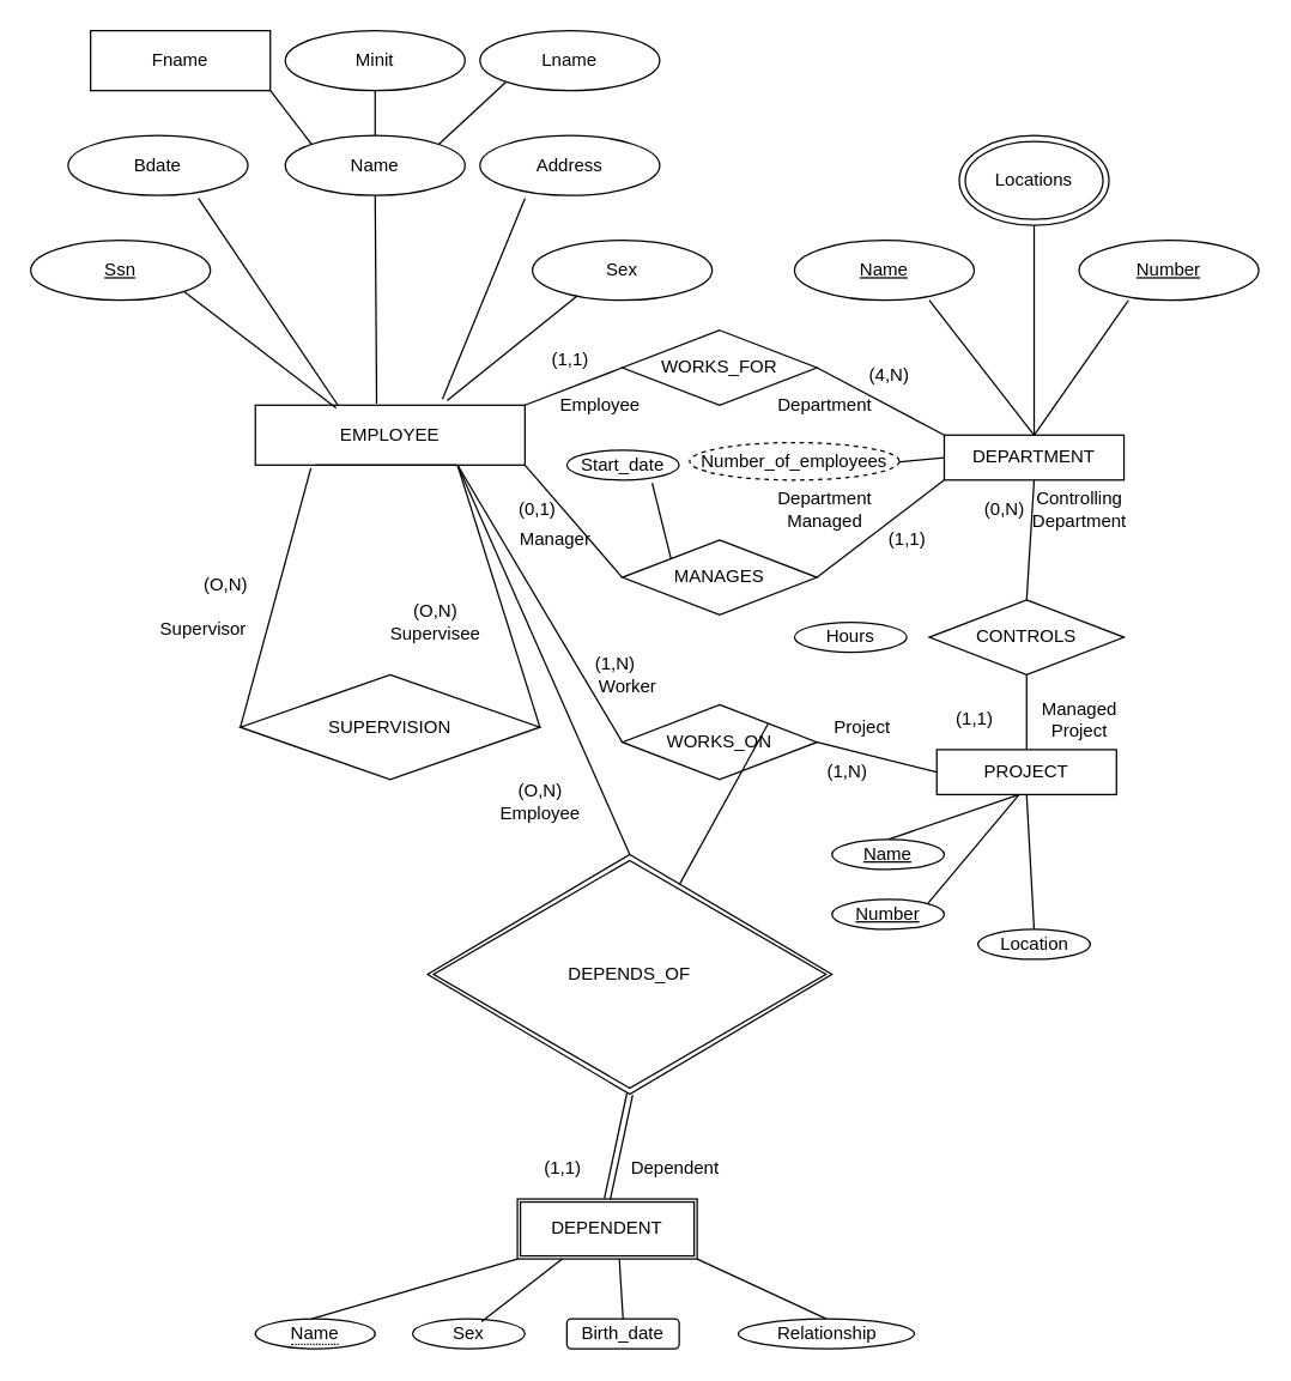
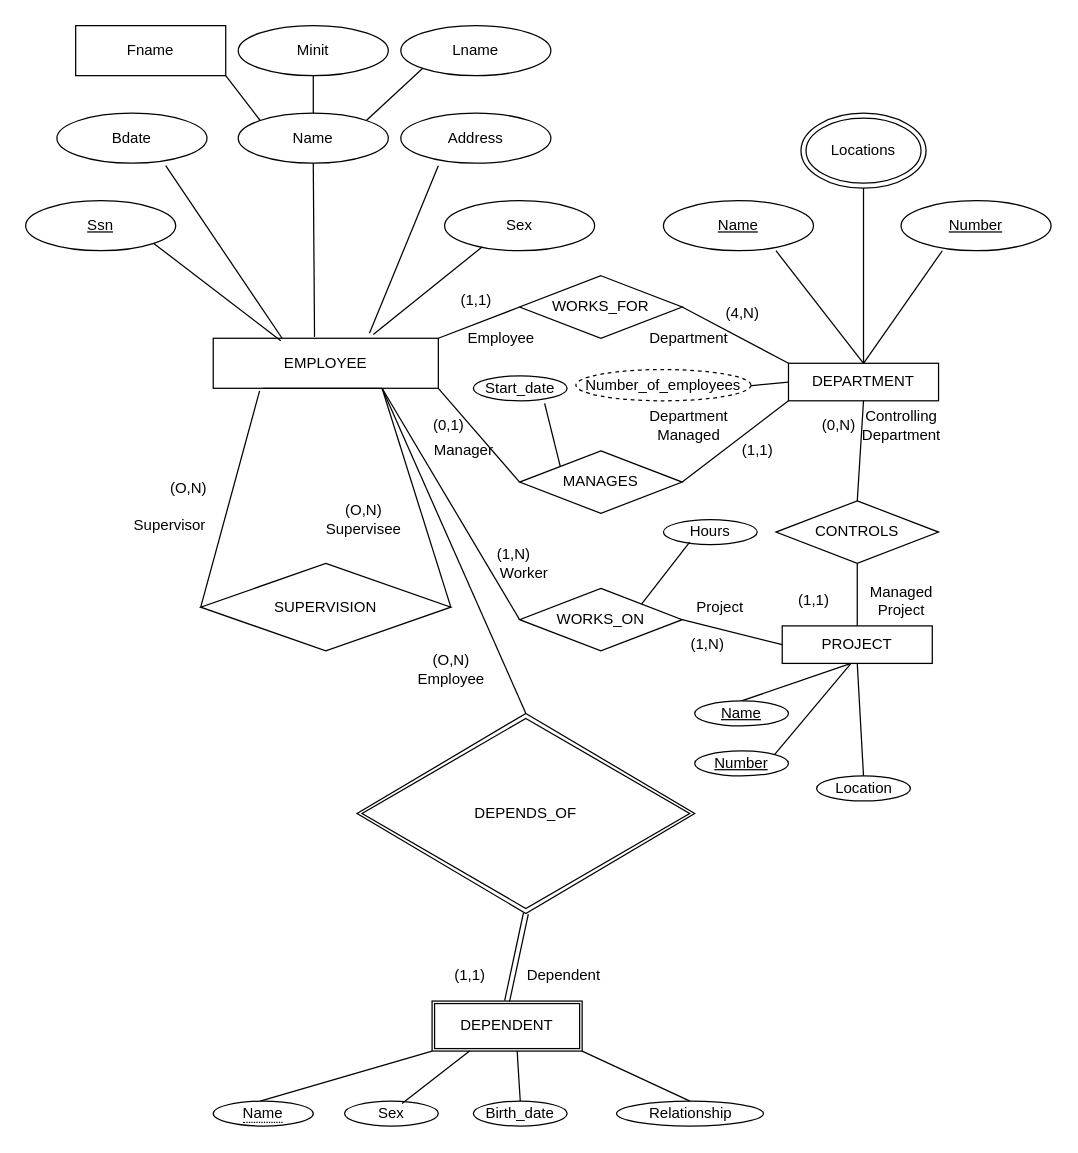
- <mxCell id="47" value="" style="endArrow=none;html=1;exitX=1;exitY=0;exitDx=0;exitDy=0;" edge="1" parent="1" source="44" target="56"><mxGeometry width="50" height="50" relative="1" as="geometry"><mxPoint x="550" y="540" as="sourcePoint" /><mxPoint x="550" y="440" as="targetPoint" /></mxGeometry></mxCell>
+ <mxCell id="47" value="" style="endArrow=none;html=1;exitX=1;exitY=0;exitDx=0;exitDy=0;entryX=0.28;entryY=0.9;entryDx=0;entryDy=0;entryPerimeter=0;" edge="1" parent="1" source="44" target="46"><mxGeometry width="50" height="50" relative="1" as="geometry"><mxPoint x="550" y="540" as="sourcePoint" /><mxPoint x="550" y="440" as="targetPoint" /></mxGeometry></mxCell>
- <mxCell id="60" value="Birth_date" style="whiteSpace=wrap;html=1;rounded=1;" vertex="1" parent="1"><mxGeometry x="378" y="880" width="75" height="20" as="geometry" /></mxCell>
+ <mxCell id="60" value="Birth_date" style="ellipse;whiteSpace=wrap;html=1;" vertex="1" parent="1"><mxGeometry x="378" y="880" width="75" height="20" as="geometry" /></mxCell>
